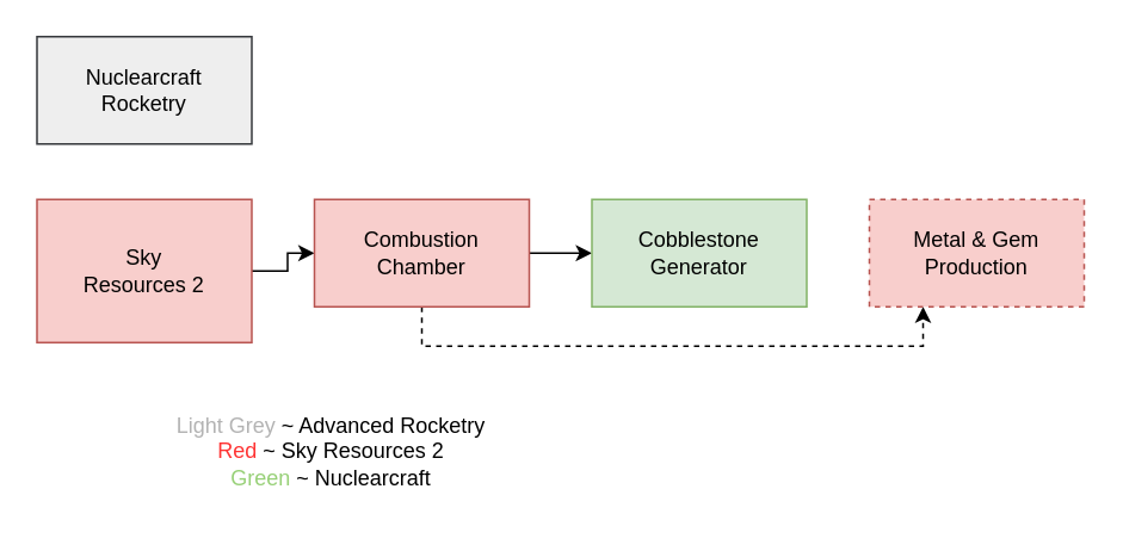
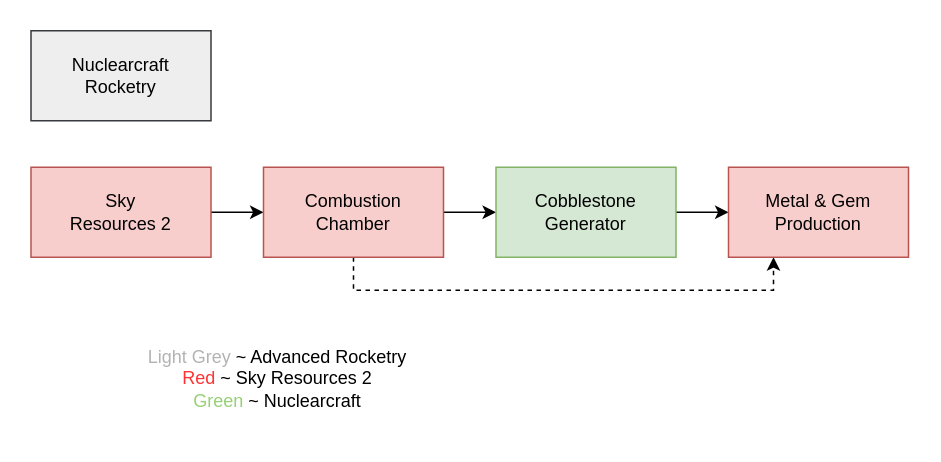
+ <mxCell id="8" value="" style="edgeStyle=orthogonalEdgeStyle;rounded=0;orthogonalLoop=1;jettySize=auto;html=1;fontColor=#97D077;" parent="1" source="9" target="11" edge="1"><mxGeometry relative="1" as="geometry" /></mxCell>
- <mxCell id="11" value="Metal &amp;amp; Gem&lt;br&gt;Production" style="rounded=0;whiteSpace=wrap;html=1;fillColor=#f8cecc;strokeColor=#b85450;dashed=1;" parent="1" vertex="1"><mxGeometry x="485" y="111" width="120" height="60" as="geometry" /></mxCell>
+ <mxCell id="11" value="Metal &amp;amp; Gem&lt;br&gt;Production" style="rounded=0;whiteSpace=wrap;html=1;fillColor=#f8cecc;strokeColor=#b85450;" parent="1" vertex="1"><mxGeometry x="485" y="111" width="120" height="60" as="geometry" /></mxCell>
- <mxCell id="4" value="Sky&lt;br&gt;Resources 2" style="rounded=0;whiteSpace=wrap;html=1;fillColor=#f8cecc;strokeColor=#b85450;" parent="1" vertex="1"><mxGeometry x="20" y="111" width="120" height="80" as="geometry" /></mxCell>
+ <mxCell id="4" value="Sky&lt;br&gt;Resources 2" style="rounded=0;whiteSpace=wrap;html=1;fillColor=#f8cecc;strokeColor=#b85450;" parent="1" vertex="1"><mxGeometry x="20" y="111" width="120" height="60" as="geometry" /></mxCell>
